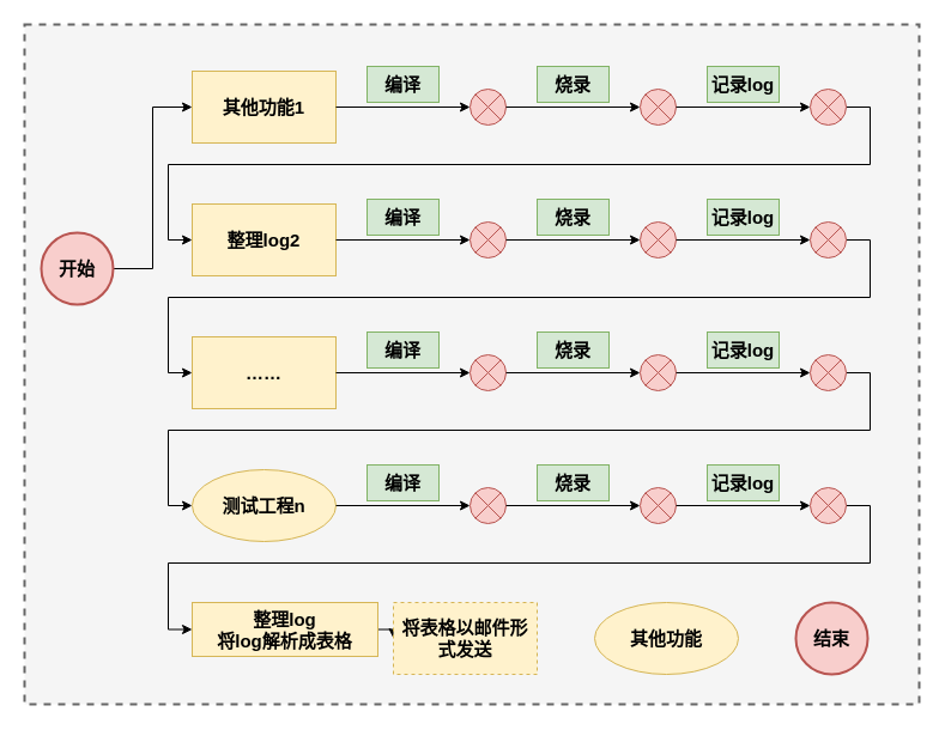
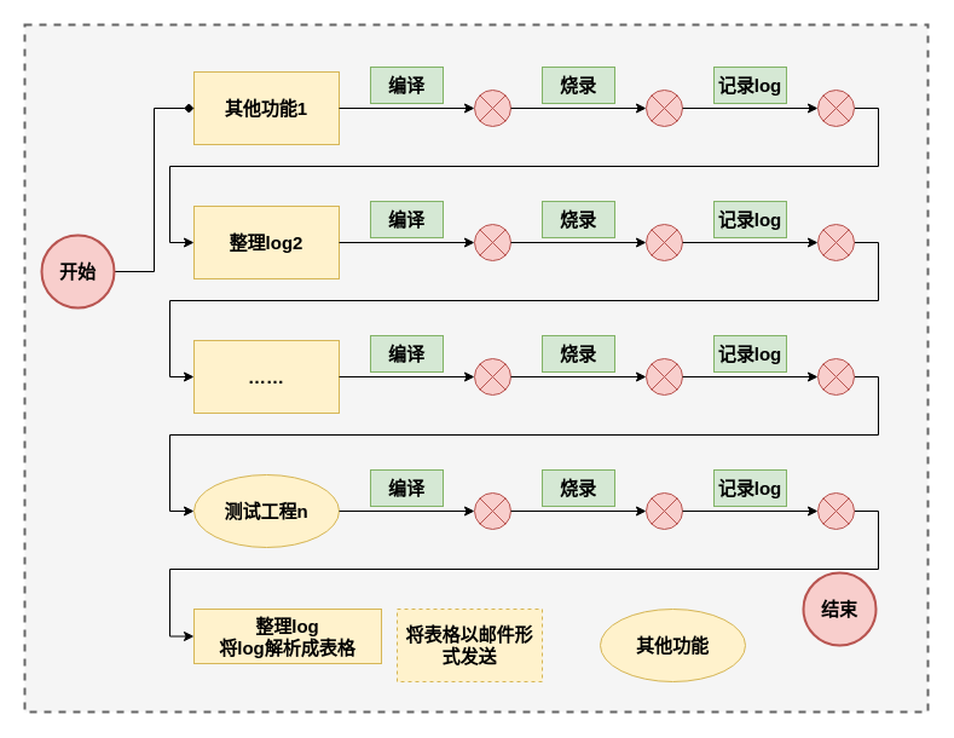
- <mxCell id="16" style="edgeStyle=orthogonalEdgeStyle;rounded=0;orthogonalLoop=1;jettySize=auto;html=1;exitX=1;exitY=0.5;exitDx=0;exitDy=0;exitPerimeter=0;entryX=0;entryY=0.5;entryDx=0;entryDy=0;" edge="1" parent="1" source="17" target="3"><mxGeometry relative="1" as="geometry" /></mxCell>
+ <mxCell id="16" style="edgeStyle=orthogonalEdgeStyle;rounded=0;orthogonalLoop=1;jettySize=auto;html=1;exitX=1;exitY=0.5;exitDx=0;exitDy=0;exitPerimeter=0;entryX=0;entryY=0.5;entryDx=0;entryDy=0;endArrow=diamond;" edge="1" parent="1" source="17" target="3"><mxGeometry relative="1" as="geometry" /></mxCell>
- <mxCell id="39" style="edgeStyle=orthogonalEdgeStyle;rounded=0;orthogonalLoop=1;jettySize=auto;html=1;exitX=1;exitY=0.5;exitDx=0;exitDy=0;entryX=0;entryY=0.5;entryDx=0;entryDy=0;" edge="1" parent="1" source="40" target="41"><mxGeometry relative="1" as="geometry" /></mxCell>
- <mxCell id="42" value="&lt;font style=&quot;font-size: 15px;&quot;&gt;&lt;b&gt;结束&lt;/b&gt;&lt;/font&gt;" style="strokeWidth=2;html=1;shape=mxgraph.flowchart.start_2;whiteSpace=wrap;aspect=fixed;fillColor=#f8cecc;strokeColor=#b85450;" vertex="1" parent="1"><mxGeometry x="664" y="503" width="60" height="60" as="geometry" /></mxCell>
+ <mxCell id="42" value="&lt;font style=&quot;font-size: 15px;&quot;&gt;&lt;b&gt;结束&lt;/b&gt;&lt;/font&gt;" style="strokeWidth=2;html=1;shape=mxgraph.flowchart.start_2;whiteSpace=wrap;aspect=fixed;fillColor=#f8cecc;strokeColor=#b85450;" vertex="1" parent="1"><mxGeometry x="664" y="473" width="60" height="60" as="geometry" /></mxCell>
